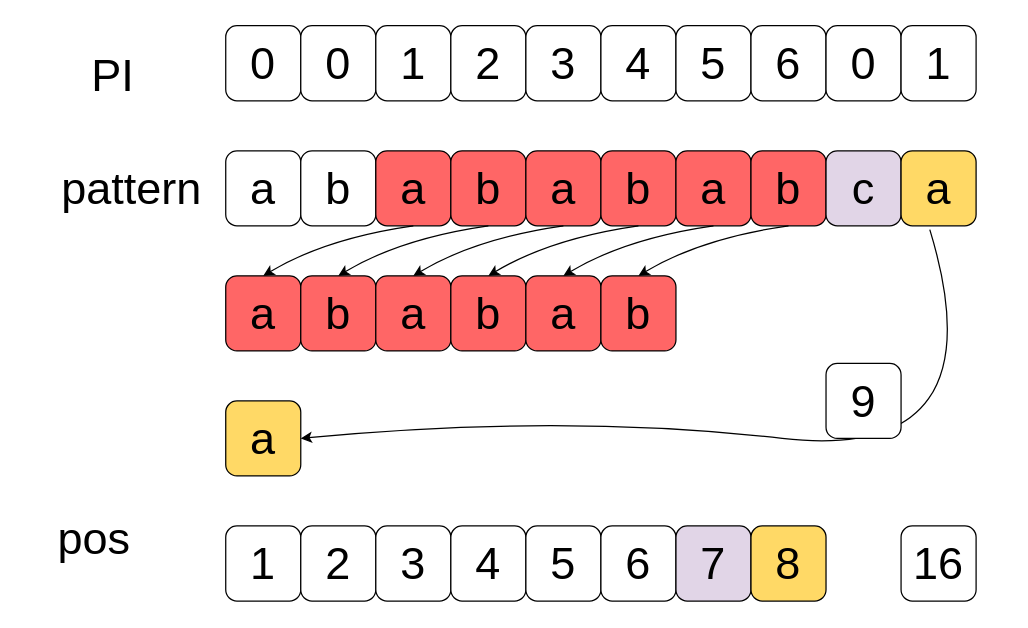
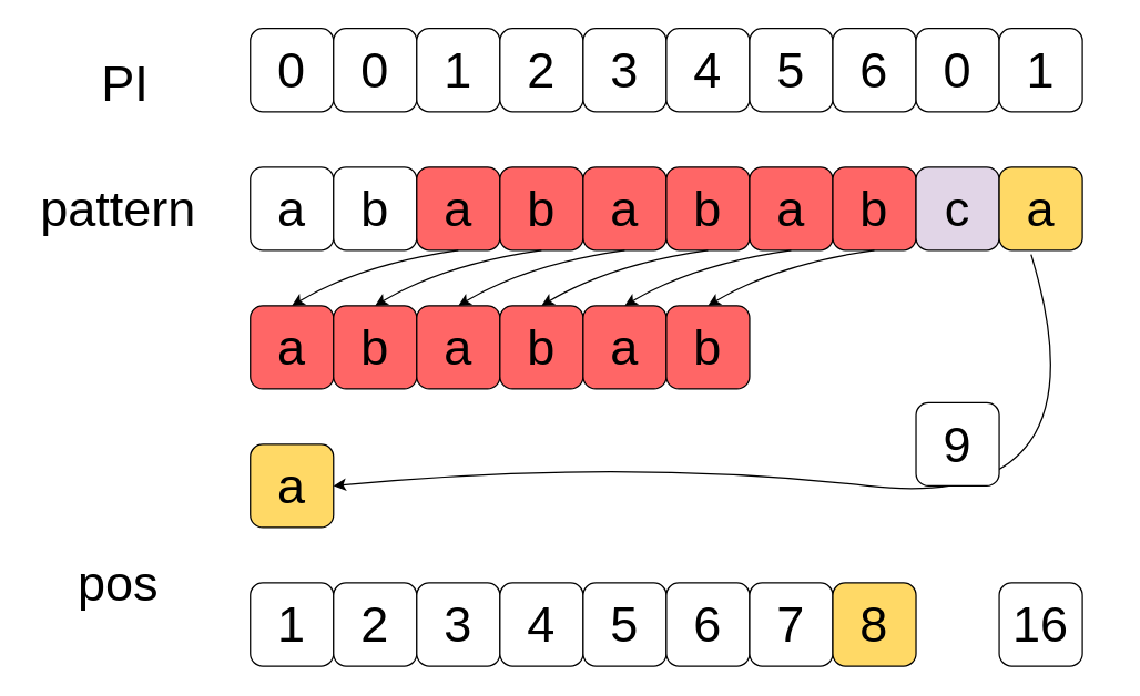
- <mxCell id="12" value="&lt;font style=&quot;font-size: 36px&quot;&gt;pattern&lt;/font&gt;" style="text;html=1;strokeColor=none;fillColor=none;align=center;verticalAlign=middle;whiteSpace=wrap;rounded=0;" vertex="1" parent="1"><mxGeometry x="40" y="140" width="130" height="20" as="geometry" /></mxCell>
+ <mxCell id="12" value="&lt;font style=&quot;font-size: 36px&quot;&gt;pattern&lt;/font&gt;" style="text;html=1;strokeColor=none;fillColor=none;align=center;verticalAlign=middle;whiteSpace=wrap;rounded=0;" vertex="1" parent="1"><mxGeometry x="20" y="140" width="130" height="20" as="geometry" /></mxCell>
- <mxCell id="38" value="&lt;span style=&quot;font-size: 36px&quot;&gt;pos&lt;/span&gt;" style="text;html=1;strokeColor=none;fillColor=none;align=center;verticalAlign=middle;whiteSpace=wrap;rounded=0;" vertex="1" parent="1"><mxGeometry x="10" y="420" width="130" height="20" as="geometry" /></mxCell>
+ <mxCell id="38" value="&lt;span style=&quot;font-size: 36px&quot;&gt;pos&lt;/span&gt;" style="text;html=1;strokeColor=none;fillColor=none;align=center;verticalAlign=middle;whiteSpace=wrap;rounded=0;" vertex="1" parent="1"><mxGeometry x="20" y="410" width="130" height="20" as="geometry" /></mxCell>
- <mxCell id="45" value="&lt;span style=&quot;font-size: 36px&quot;&gt;7&lt;/span&gt;" style="rounded=1;whiteSpace=wrap;html=1;fillColor=#e1d5e7;" vertex="1" parent="1"><mxGeometry x="540" y="420" width="60" height="60" as="geometry" /></mxCell>
+ <mxCell id="45" value="&lt;span style=&quot;font-size: 36px&quot;&gt;7&lt;/span&gt;" style="rounded=1;whiteSpace=wrap;html=1;" vertex="1" parent="1"><mxGeometry x="540" y="420" width="60" height="60" as="geometry" /></mxCell>
